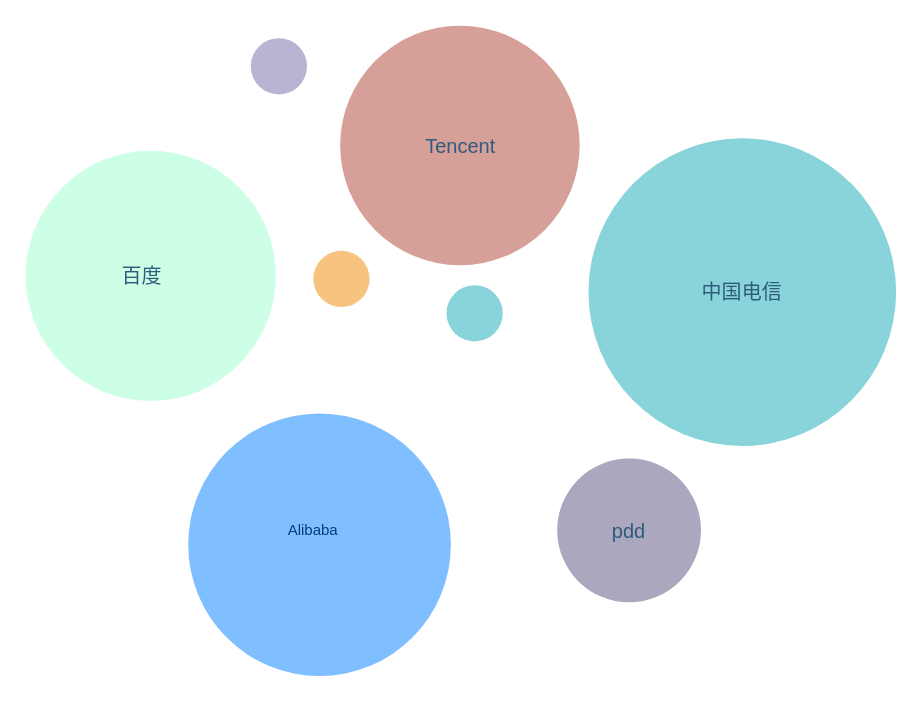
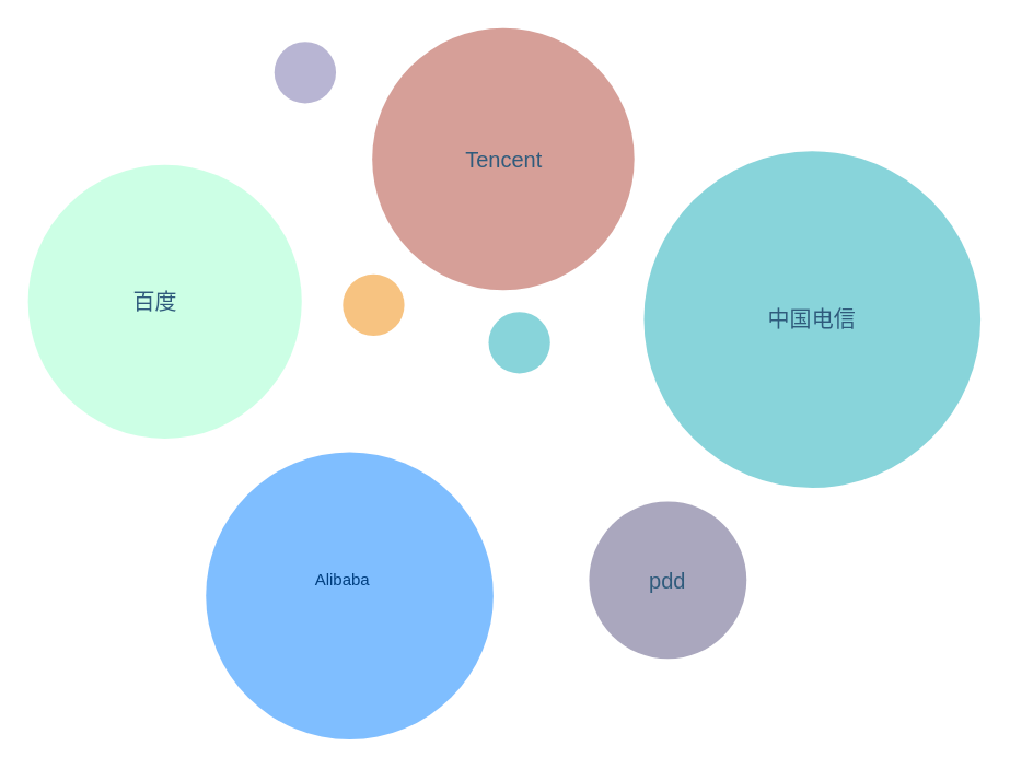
- <mxCell id="8" value="pdd" style="ellipse;whiteSpace=wrap;html=1;aspect=fixed;rounded=1;shadow=0;glass=0;labelBackgroundColor=none;strokeColor=none;strokeWidth=1;fillColor=#56517E;gradientColor=none;fontFamily=Helvetica;fontSize=16;fontColor=#2F5B7C;align=center;opacity=50;spacing=15;" parent="1" vertex="1"><mxGeometry x="445" y="366" width="115" height="115" as="geometry" /></mxCell>
+ <mxCell id="8" value="pdd" style="ellipse;whiteSpace=wrap;html=1;aspect=fixed;rounded=1;shadow=0;glass=0;labelBackgroundColor=none;strokeColor=none;strokeWidth=1;fillColor=#56517E;gradientColor=none;fontFamily=Helvetica;fontSize=16;fontColor=#2F5B7C;align=center;opacity=50;spacing=15;" parent="1" vertex="1"><mxGeometry x="430" y="366" width="115" height="115" as="geometry" /></mxCell>
